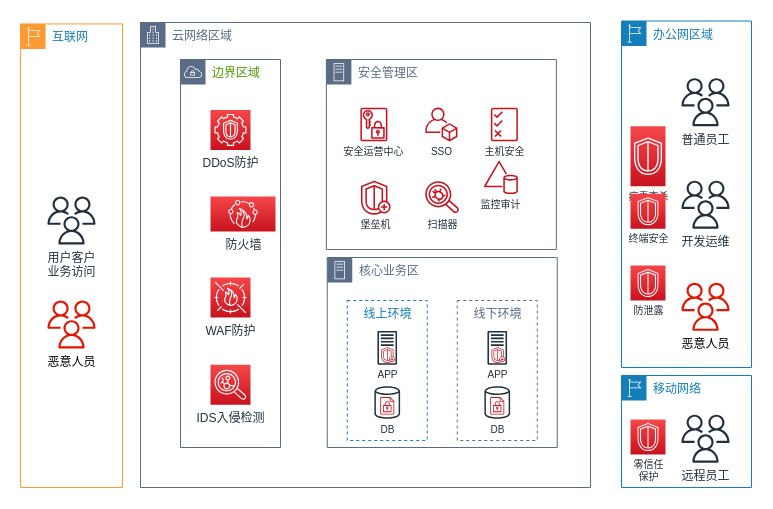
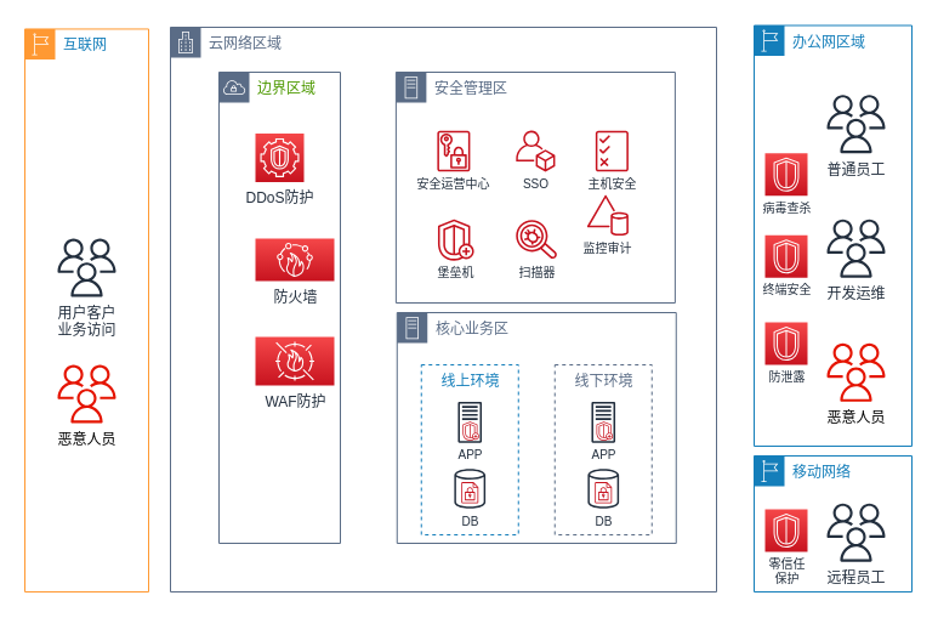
- <mxCell id="35" value="病毒查杀" style="outlineConnect=0;fontColor=#232F3E;gradientColor=#F54749;gradientDirection=north;fillColor=#C7131F;strokeColor=#ffffff;dashed=0;verticalLabelPosition=bottom;verticalAlign=top;align=center;html=1;fontSize=10;fontStyle=0;aspect=fixed;shape=mxgraph.aws4.resourceIcon;resIcon=mxgraph.aws4.security_identity_and_compliance;spacing=0;" parent="1" vertex="1"><mxGeometry x="630" y="125.66" width="35" height="60" as="geometry" /></mxCell>
+ <mxCell id="35" value="病毒查杀" style="outlineConnect=0;fontColor=#232F3E;gradientColor=#F54749;gradientDirection=north;fillColor=#C7131F;strokeColor=#ffffff;dashed=0;verticalLabelPosition=bottom;verticalAlign=top;align=center;html=1;fontSize=10;fontStyle=0;aspect=fixed;shape=mxgraph.aws4.resourceIcon;resIcon=mxgraph.aws4.security_identity_and_compliance;spacing=0;" parent="1" vertex="1"><mxGeometry x="630" y="125.66" width="35" height="35" as="geometry" /></mxCell>
- <mxCell id="7" value="WAF防护" style="outlineConnect=0;fontColor=#232F3E;gradientColor=#F54749;gradientDirection=north;fillColor=#C7131F;strokeColor=#ffffff;dashed=0;verticalLabelPosition=bottom;verticalAlign=top;align=center;html=1;fontSize=12;fontStyle=0;aspect=fixed;shape=mxgraph.aws4.resourceIcon;resIcon=mxgraph.aws4.waf;" parent="1" vertex="1"><mxGeometry x="210" y="277" width="40" height="40" as="geometry" /></mxCell>
+ <mxCell id="7" value="WAF防护" style="outlineConnect=0;fontColor=#232F3E;gradientColor=#F54749;gradientDirection=north;fillColor=#C7131F;strokeColor=#ffffff;dashed=0;verticalLabelPosition=bottom;verticalAlign=top;align=center;html=1;fontSize=12;fontStyle=0;aspect=fixed;shape=mxgraph.aws4.resourceIcon;resIcon=mxgraph.aws4.waf;" parent="1" vertex="1"><mxGeometry x="210" y="277" width="65" height="40" as="geometry" /></mxCell>
- <mxCell id="10" value="IDS入侵检测" style="outlineConnect=0;fontColor=#232F3E;gradientColor=#F54749;gradientDirection=north;fillColor=#C7131F;strokeColor=#ffffff;dashed=0;verticalLabelPosition=bottom;verticalAlign=top;align=center;html=1;fontSize=12;fontStyle=0;aspect=fixed;shape=mxgraph.aws4.resourceIcon;resIcon=mxgraph.aws4.inspector;" parent="1" vertex="1"><mxGeometry x="210" y="364.31" width="40" height="40" as="geometry" /></mxCell>
